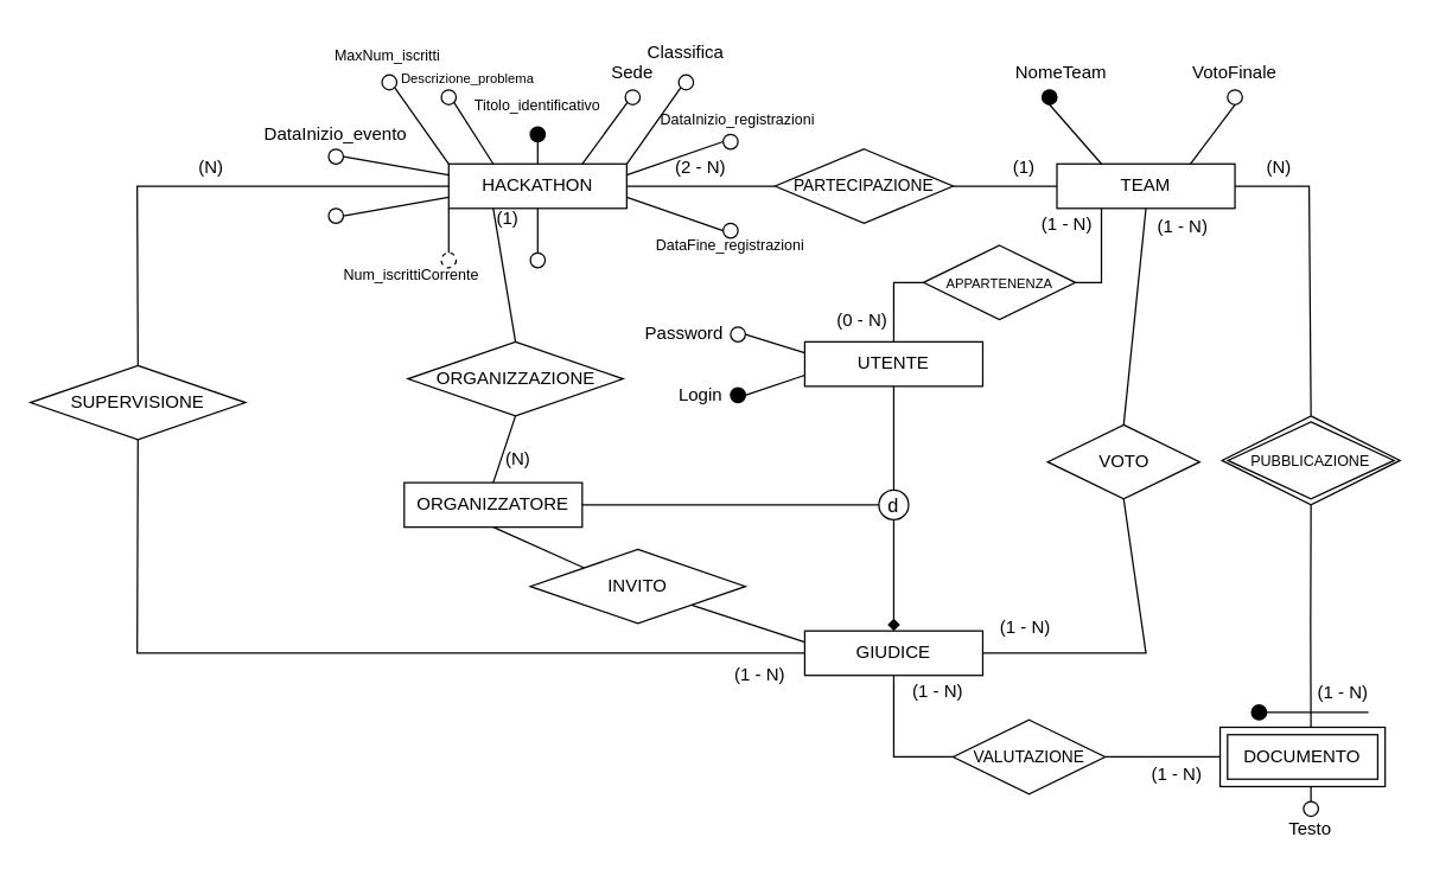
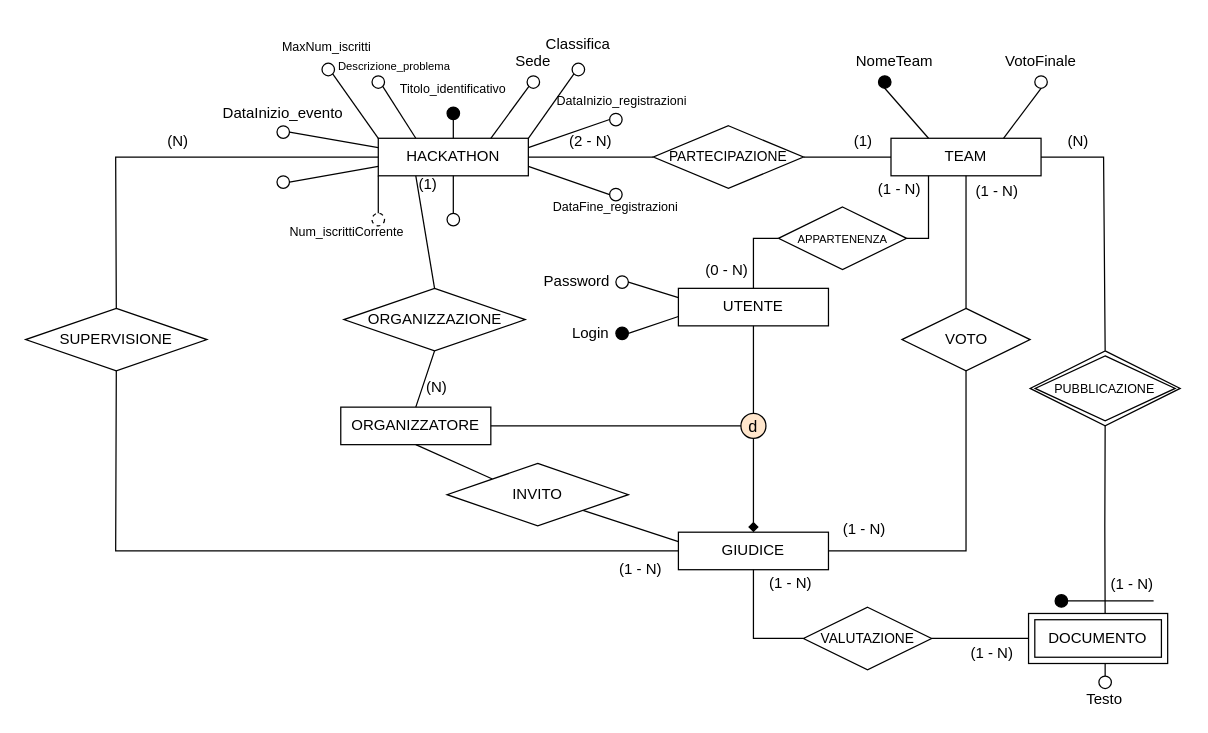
- <mxCell id="59" value="VOTO" style="shape=rhombus;perimeter=rhombusPerimeter;whiteSpace=wrap;html=1;align=center;" parent="1" vertex="1"><mxGeometry x="705.75" y="286" width="102.5" height="50" as="geometry" /></mxCell>
+ <mxCell id="59" value="VOTO" style="shape=rhombus;perimeter=rhombusPerimeter;whiteSpace=wrap;html=1;align=center;" parent="1" vertex="1"><mxGeometry x="720.75" y="246" width="102.5" height="50" as="geometry" /></mxCell>
- <mxCell id="46" value="&lt;font style=&quot;font-size: 13px;&quot;&gt;d&lt;/font&gt;" style="ellipse;whiteSpace=wrap;html=1;aspect=fixed;" parent="1" vertex="1"><mxGeometry x="592" y="330" width="20" height="20" as="geometry" /></mxCell>
+ <mxCell id="46" value="&lt;font style=&quot;font-size: 13px;&quot;&gt;d&lt;/font&gt;" style="ellipse;whiteSpace=wrap;html=1;aspect=fixed;fillColor=#ffe6cc;" parent="1" vertex="1"><mxGeometry x="592" y="330" width="20" height="20" as="geometry" /></mxCell>
